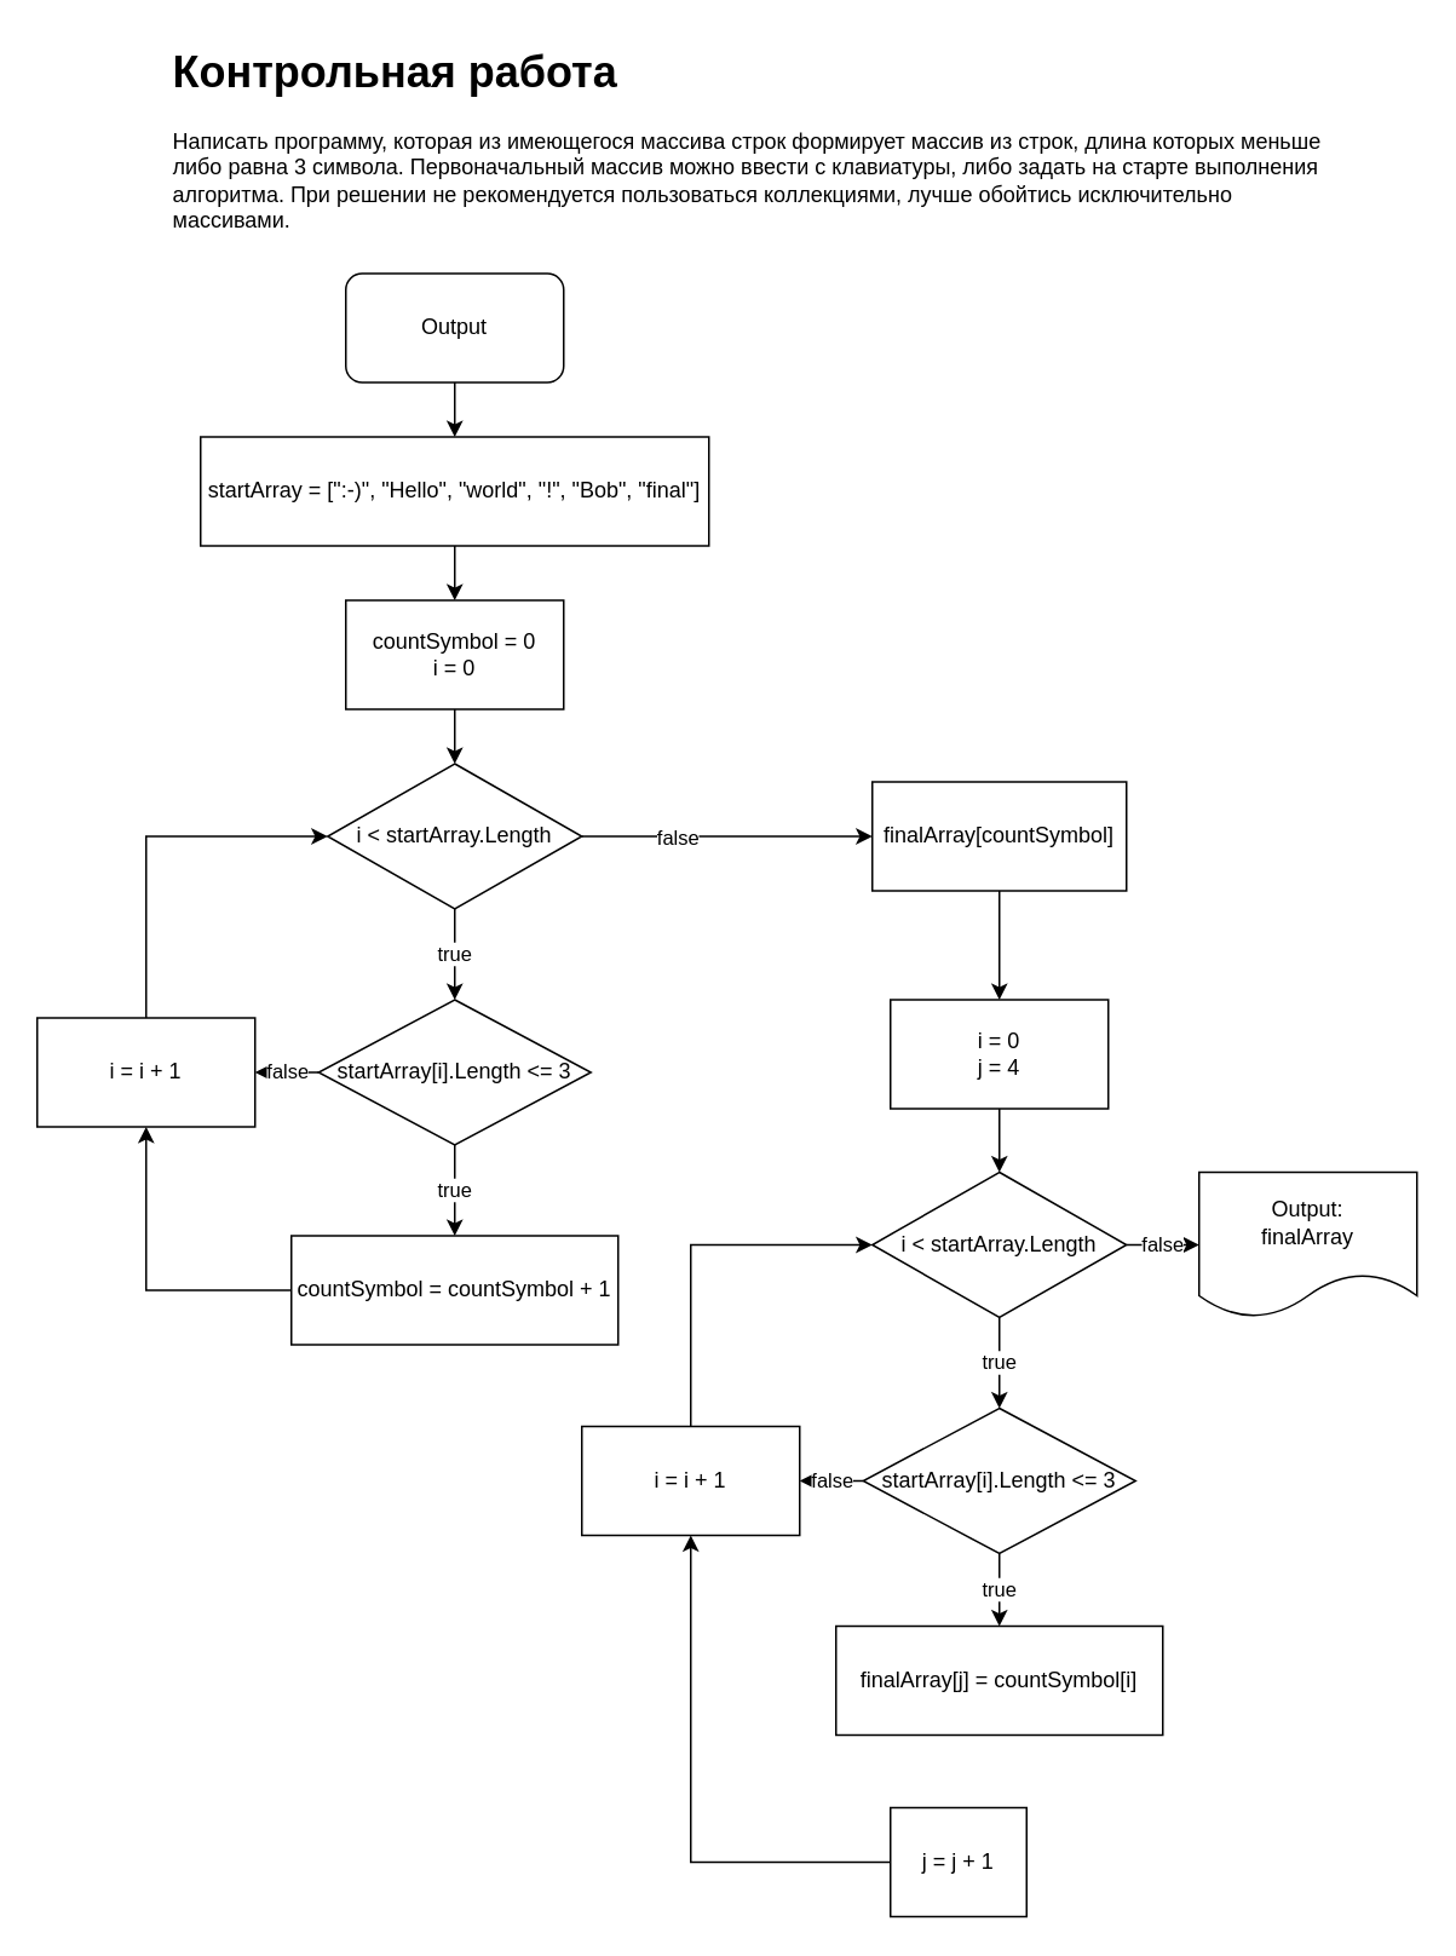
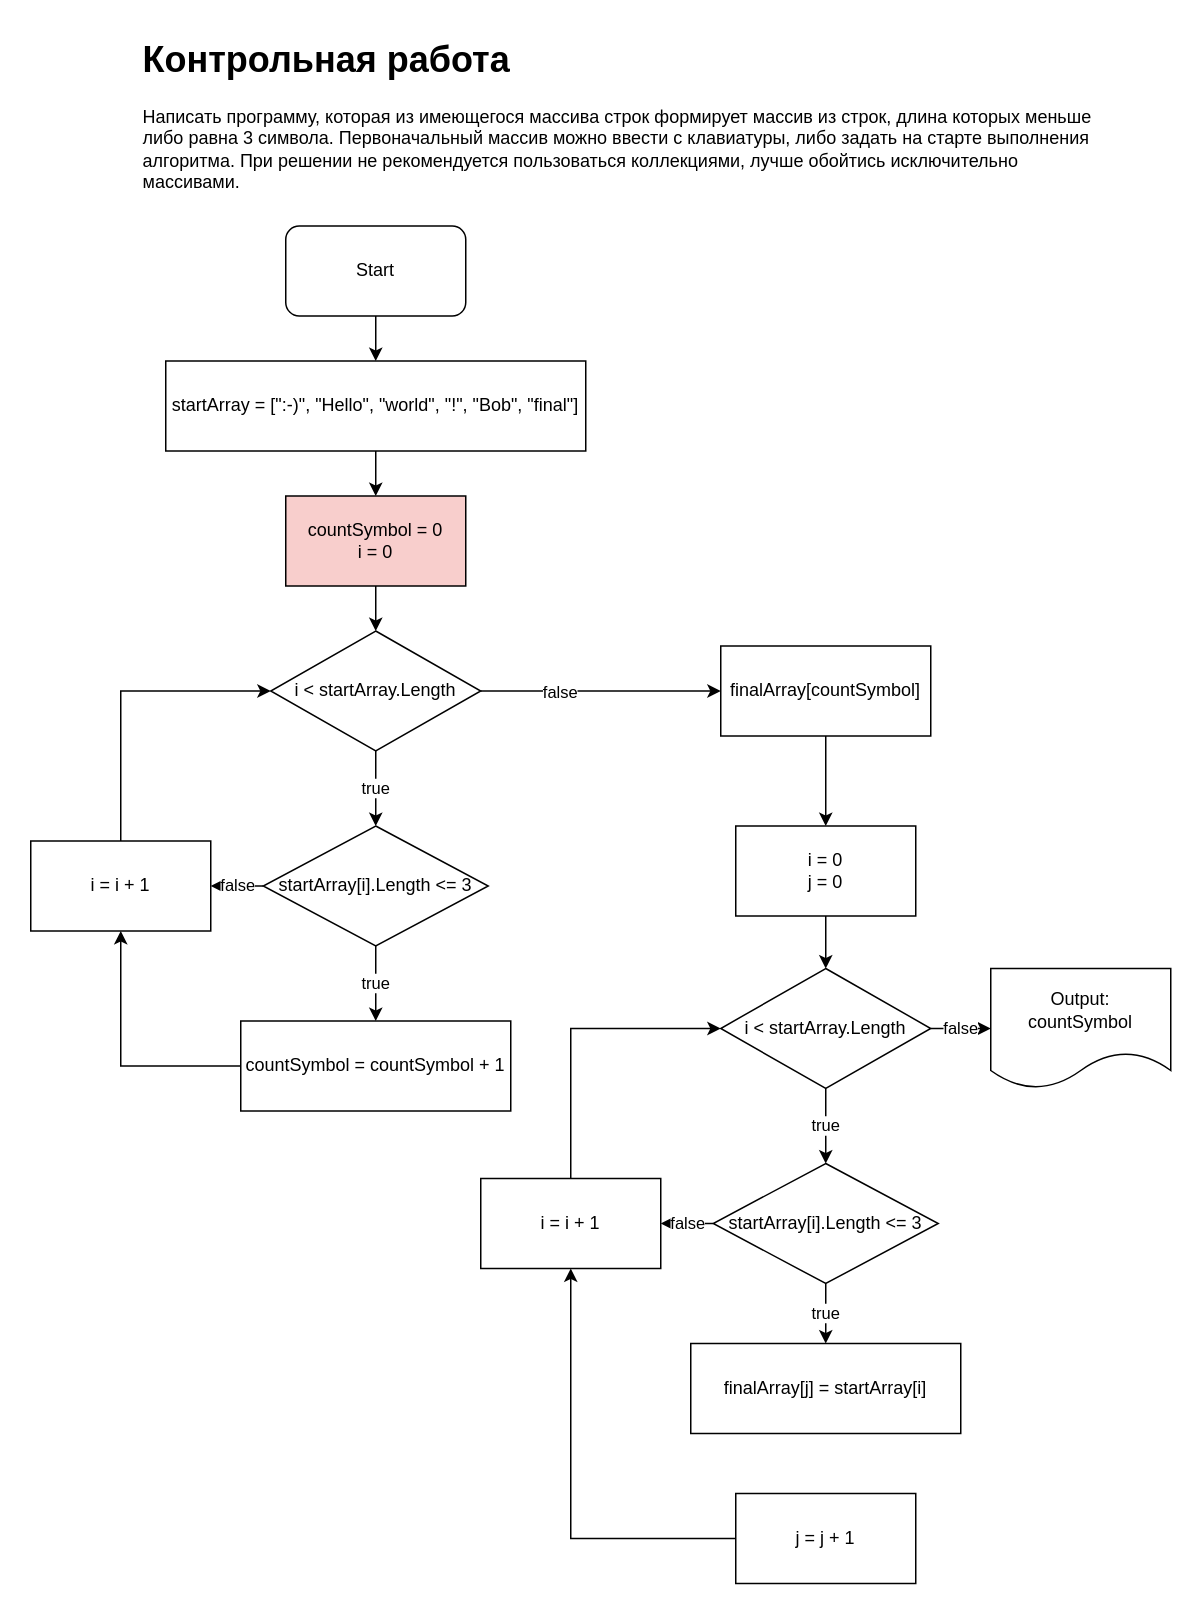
- <mxCell id="4" value="Output" style="rounded=1;whiteSpace=wrap;html=1;" vertex="1" parent="1"><mxGeometry x="190" y="150" width="120" height="60" as="geometry" /></mxCell>
+ <mxCell id="4" value="Start" style="rounded=1;whiteSpace=wrap;html=1;" vertex="1" parent="1"><mxGeometry x="190" y="150" width="120" height="60" as="geometry" /></mxCell>
- <mxCell id="9" value="countSymbol = 0&lt;div&gt;i = 0&lt;/div&gt;" style="rounded=0;whiteSpace=wrap;html=1;" vertex="1" parent="1"><mxGeometry x="190" y="330" width="120" height="60" as="geometry" /></mxCell>
+ <mxCell id="9" value="countSymbol = 0&lt;div&gt;i = 0&lt;/div&gt;" style="rounded=0;whiteSpace=wrap;html=1;fillColor=#f8cecc;" vertex="1" parent="1"><mxGeometry x="190" y="330" width="120" height="60" as="geometry" /></mxCell>
- <mxCell id="34" value="&lt;div&gt;i = 0&lt;/div&gt;j = 4" style="rounded=0;whiteSpace=wrap;html=1;" vertex="1" parent="1"><mxGeometry x="490" y="550" width="120" height="60" as="geometry" /></mxCell>
+ <mxCell id="34" value="&lt;div&gt;i = 0&lt;/div&gt;j = 0" style="rounded=0;whiteSpace=wrap;html=1;" vertex="1" parent="1"><mxGeometry x="490" y="550" width="120" height="60" as="geometry" /></mxCell>
- <mxCell id="5" value="&lt;div&gt;Output:&lt;/div&gt;finalArray" style="shape=document;whiteSpace=wrap;html=1;boundedLbl=1;" vertex="1" parent="1"><mxGeometry x="660" y="645" width="120" height="80" as="geometry" /></mxCell>
+ <mxCell id="5" value="&lt;div&gt;Output:&lt;/div&gt;countSymbol" style="shape=document;whiteSpace=wrap;html=1;boundedLbl=1;" vertex="1" parent="1"><mxGeometry x="660" y="645" width="120" height="80" as="geometry" /></mxCell>
- <mxCell id="26" value="finalArray[j] = countSymbol[i]" style="rounded=0;whiteSpace=wrap;html=1;" vertex="1" parent="1"><mxGeometry x="460" y="895" width="180" height="60" as="geometry" /></mxCell>
+ <mxCell id="26" value="finalArray[j] = startArray[i]" style="rounded=0;whiteSpace=wrap;html=1;" vertex="1" parent="1"><mxGeometry x="460" y="895" width="180" height="60" as="geometry" /></mxCell>
- <mxCell id="35" value="j = j + 1" style="rounded=0;whiteSpace=wrap;html=1;" vertex="1" parent="1"><mxGeometry x="490" y="995" width="75" height="60" as="geometry" /></mxCell>
+ <mxCell id="35" value="j = j + 1" style="rounded=0;whiteSpace=wrap;html=1;" vertex="1" parent="1"><mxGeometry x="490" y="995" width="120" height="60" as="geometry" /></mxCell>
